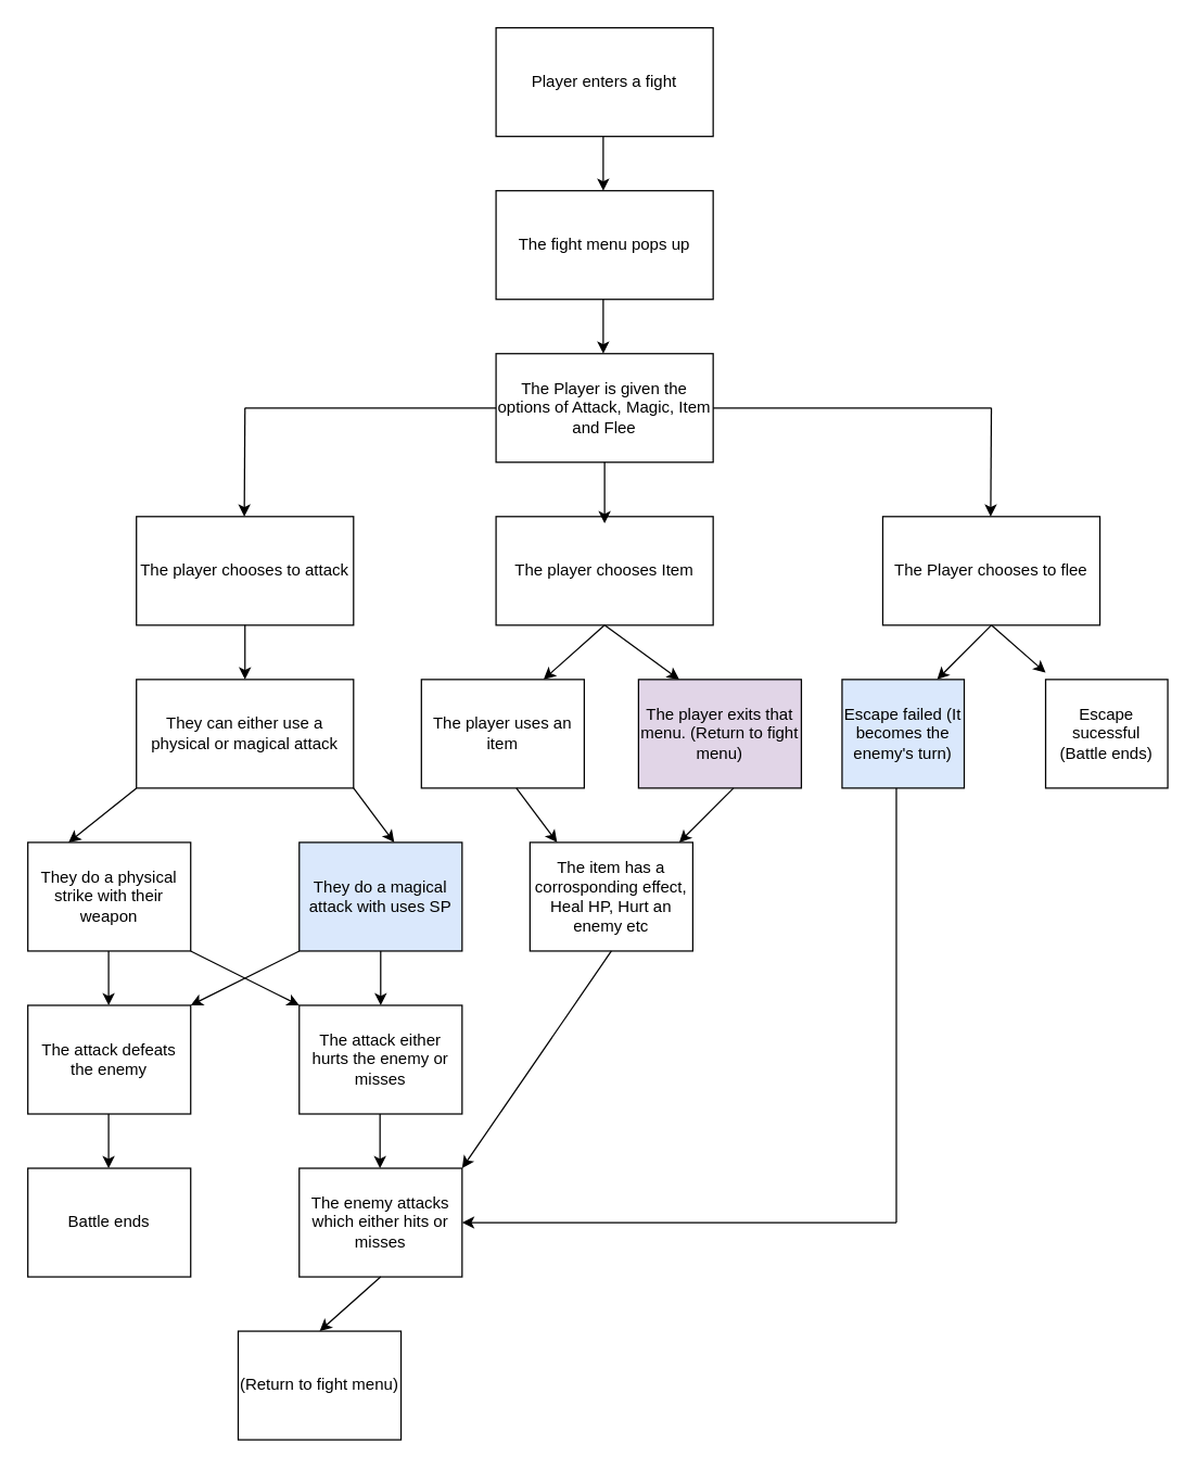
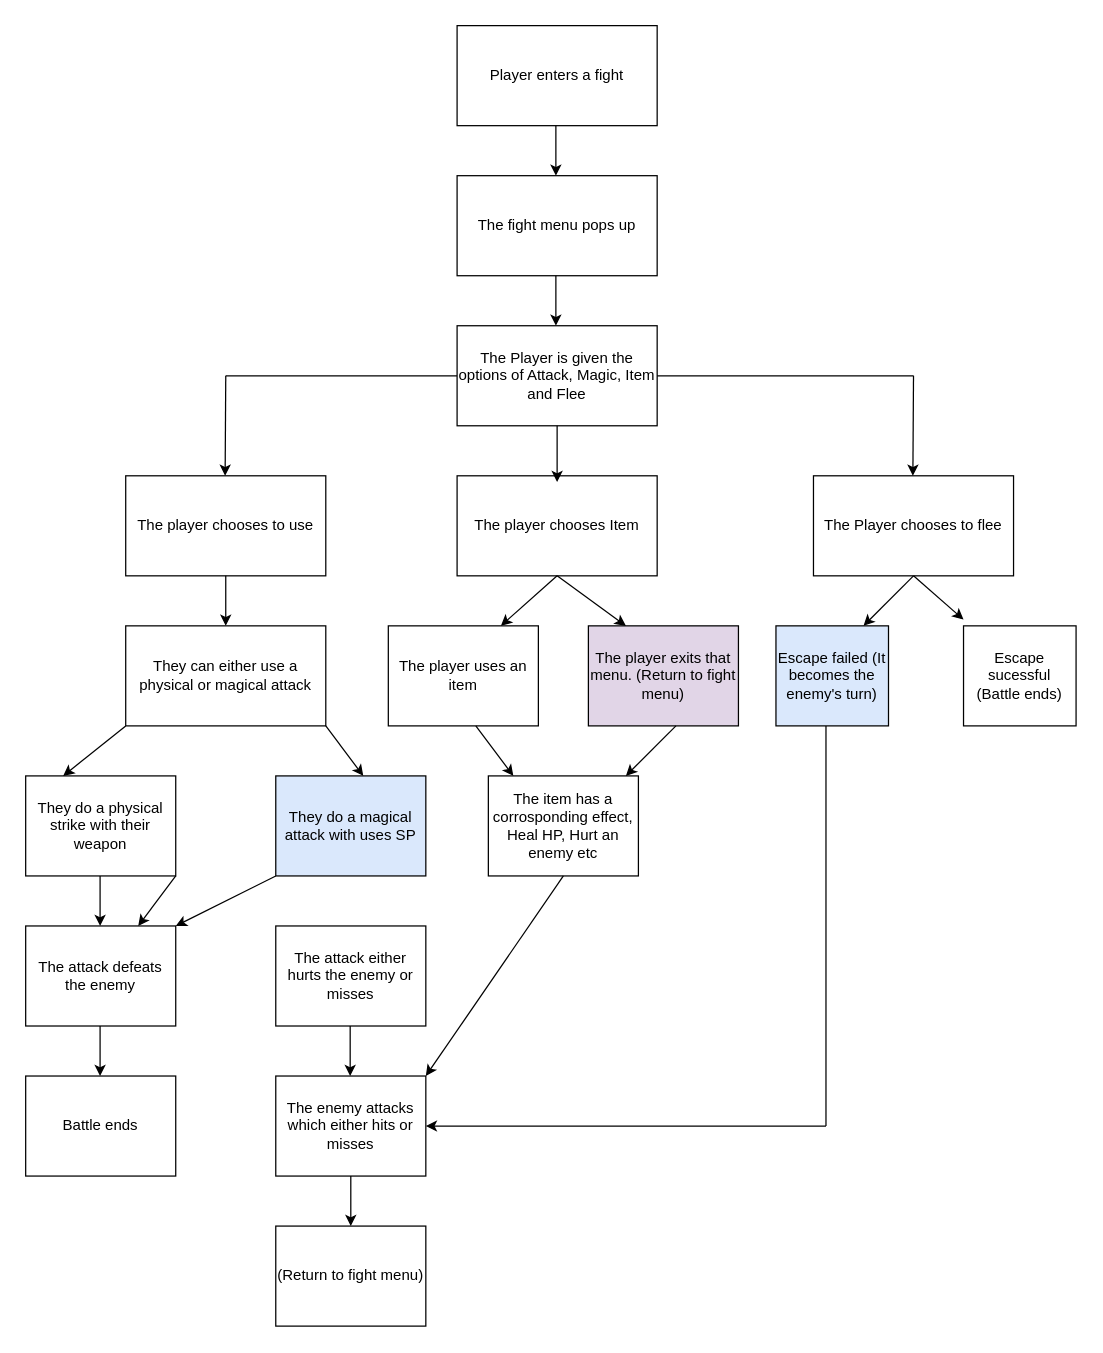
- <mxCell id="5" value="The player chooses to attack" style="rounded=0;whiteSpace=wrap;html=1;" vertex="1" parent="1"><mxGeometry x="100" y="380" width="160" height="80" as="geometry" /></mxCell>
+ <mxCell id="5" value="The player chooses to use" style="rounded=0;whiteSpace=wrap;html=1;" vertex="1" parent="1"><mxGeometry x="100" y="380" width="160" height="80" as="geometry" /></mxCell>
- <mxCell id="17" value="" style="endArrow=classic;html=1;rounded=0;entryX=0.5;entryY=0;entryDx=0;entryDy=0;exitX=0.5;exitY=1;exitDx=0;exitDy=0;" edge="1" parent="1" source="10" target="11"><mxGeometry width="50" height="50" relative="1" as="geometry"><mxPoint x="240" y="700" as="sourcePoint" /><mxPoint x="240" y="740" as="targetPoint" /></mxGeometry></mxCell>
- <mxCell id="16" value="" style="endArrow=classic;html=1;rounded=0;entryX=0;entryY=0;entryDx=0;entryDy=0;exitX=1;exitY=1;exitDx=0;exitDy=0;" edge="1" parent="1" source="9" target="11"><mxGeometry width="50" height="50" relative="1" as="geometry"><mxPoint x="90" y="700" as="sourcePoint" /><mxPoint x="90" y="740" as="targetPoint" /></mxGeometry></mxCell>
+ <mxCell id="16" value="" style="endArrow=classic;html=1;rounded=0;exitX=1;exitY=1;exitDx=0;exitDy=0;" edge="1" parent="1" source="9" target="41"><mxGeometry width="50" height="50" relative="1" as="geometry"><mxPoint x="90" y="700" as="sourcePoint" /><mxPoint x="90" y="740" as="targetPoint" /></mxGeometry></mxCell>
- <mxCell id="13" value="(Return to fight menu)" style="rounded=0;whiteSpace=wrap;html=1;" vertex="1" parent="1"><mxGeometry x="175" y="980" width="120" height="80" as="geometry" /></mxCell>
+ <mxCell id="13" value="(Return to fight menu)" style="rounded=0;whiteSpace=wrap;html=1;" vertex="1" parent="1"><mxGeometry x="220" y="980" width="120" height="80" as="geometry" /></mxCell>
